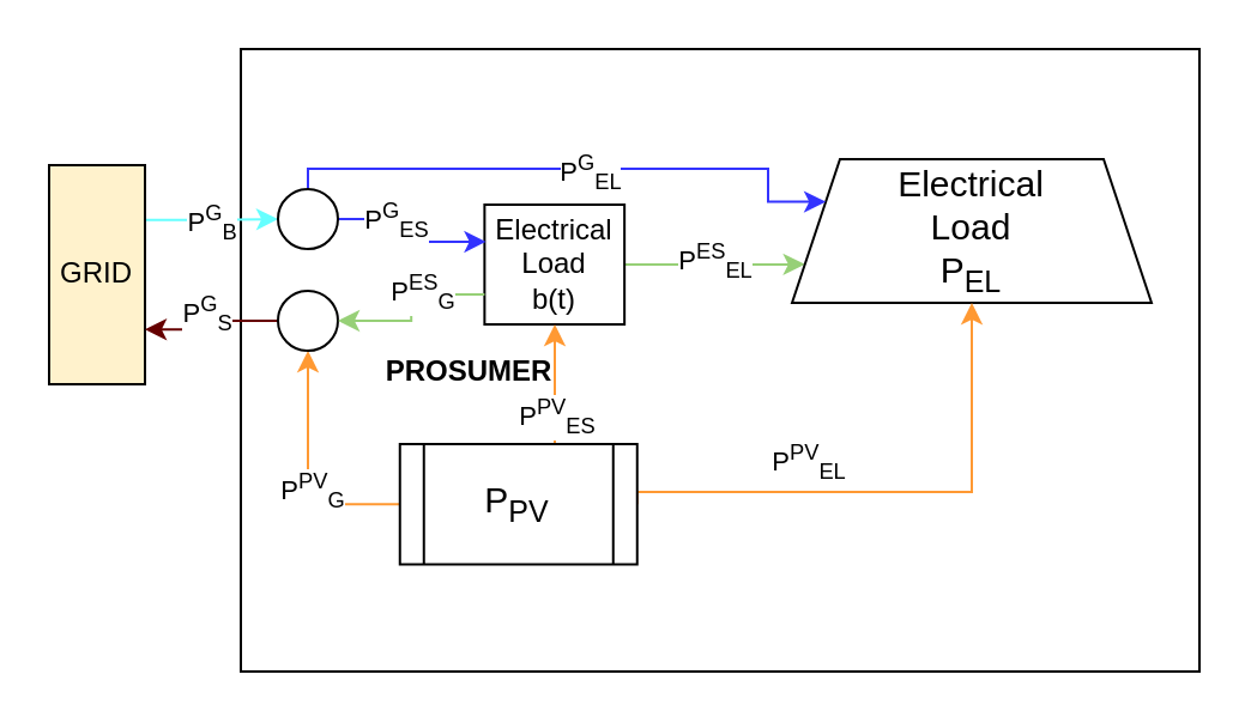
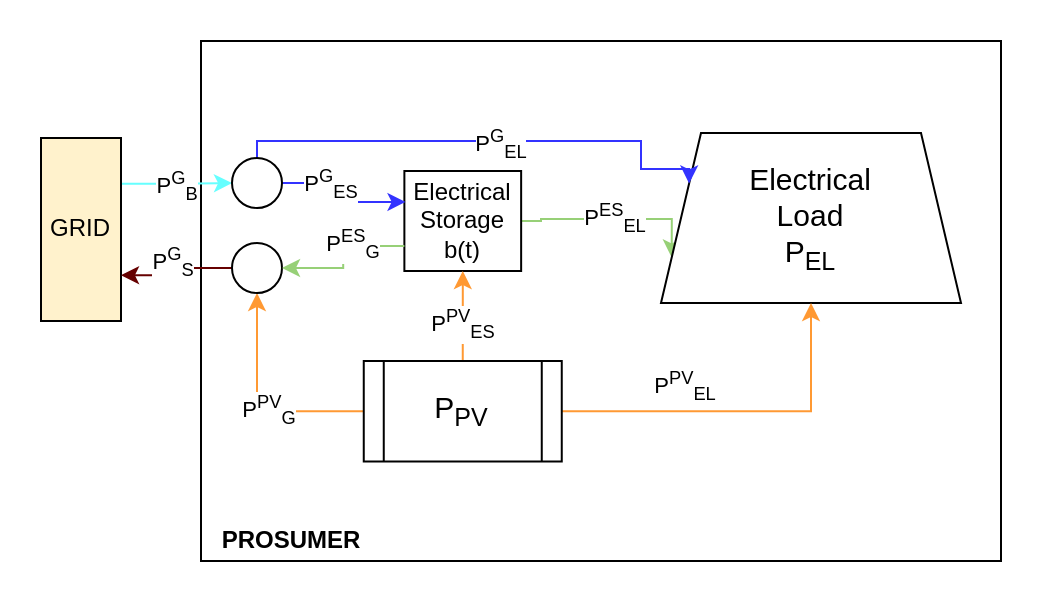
- <mxCell id="9" value="Electrical &lt;br&gt;Load&lt;br&gt;P&lt;sub&gt;EL&lt;/sub&gt;" style="shape=trapezoid;perimeter=trapezoidPerimeter;whiteSpace=wrap;html=1;fixedSize=1;fontSize=15;" parent="1" vertex="1"><mxGeometry x="330" y="66" width="150" height="60" as="geometry" /></mxCell>
+ <mxCell id="9" value="Electrical &lt;br&gt;Load&lt;br&gt;P&lt;sub&gt;EL&lt;/sub&gt;" style="shape=trapezoid;perimeter=trapezoidPerimeter;whiteSpace=wrap;html=1;fixedSize=1;fontSize=15;" parent="1" vertex="1"><mxGeometry x="330" y="66" width="150" height="85" as="geometry" /></mxCell>
- <mxCell id="8" value="Electrical Load&lt;br&gt;b(t)" style="rounded=0;whiteSpace=wrap;html=1;" parent="1" vertex="1"><mxGeometry x="201.69" y="85" width="58.38" height="50" as="geometry" /></mxCell>
+ <mxCell id="8" value="Electrical Storage&lt;br&gt;b(t)" style="rounded=0;whiteSpace=wrap;html=1;" parent="1" vertex="1"><mxGeometry x="201.69" y="85" width="58.38" height="50" as="geometry" /></mxCell>
- <mxCell id="27" value="PROSUMER" style="text;html=1;align=center;verticalAlign=middle;resizable=0;points=[];autosize=1;fontStyle=1" parent="1" vertex="1"><mxGeometry x="150" y="145" width="90" height="20" as="geometry" /></mxCell>
+ <mxCell id="27" value="PROSUMER" style="text;html=1;align=center;verticalAlign=middle;resizable=0;points=[];autosize=1;fontStyle=1" parent="1" vertex="1"><mxGeometry x="100" y="260" width="90" height="20" as="geometry" /></mxCell>
- <mxCell id="16" value="P&lt;sub&gt;PV&lt;/sub&gt;" style="shape=process;whiteSpace=wrap;html=1;backgroundOutline=1;fontSize=15;" parent="1" vertex="1"><mxGeometry x="166.38" y="185" width="99" height="50.25" as="geometry" /></mxCell>
+ <mxCell id="16" value="P&lt;sub&gt;PV&lt;/sub&gt;" style="shape=process;whiteSpace=wrap;html=1;backgroundOutline=1;fontSize=15;" parent="1" vertex="1"><mxGeometry x="181.38" y="180" width="99" height="50.25" as="geometry" /></mxCell>
